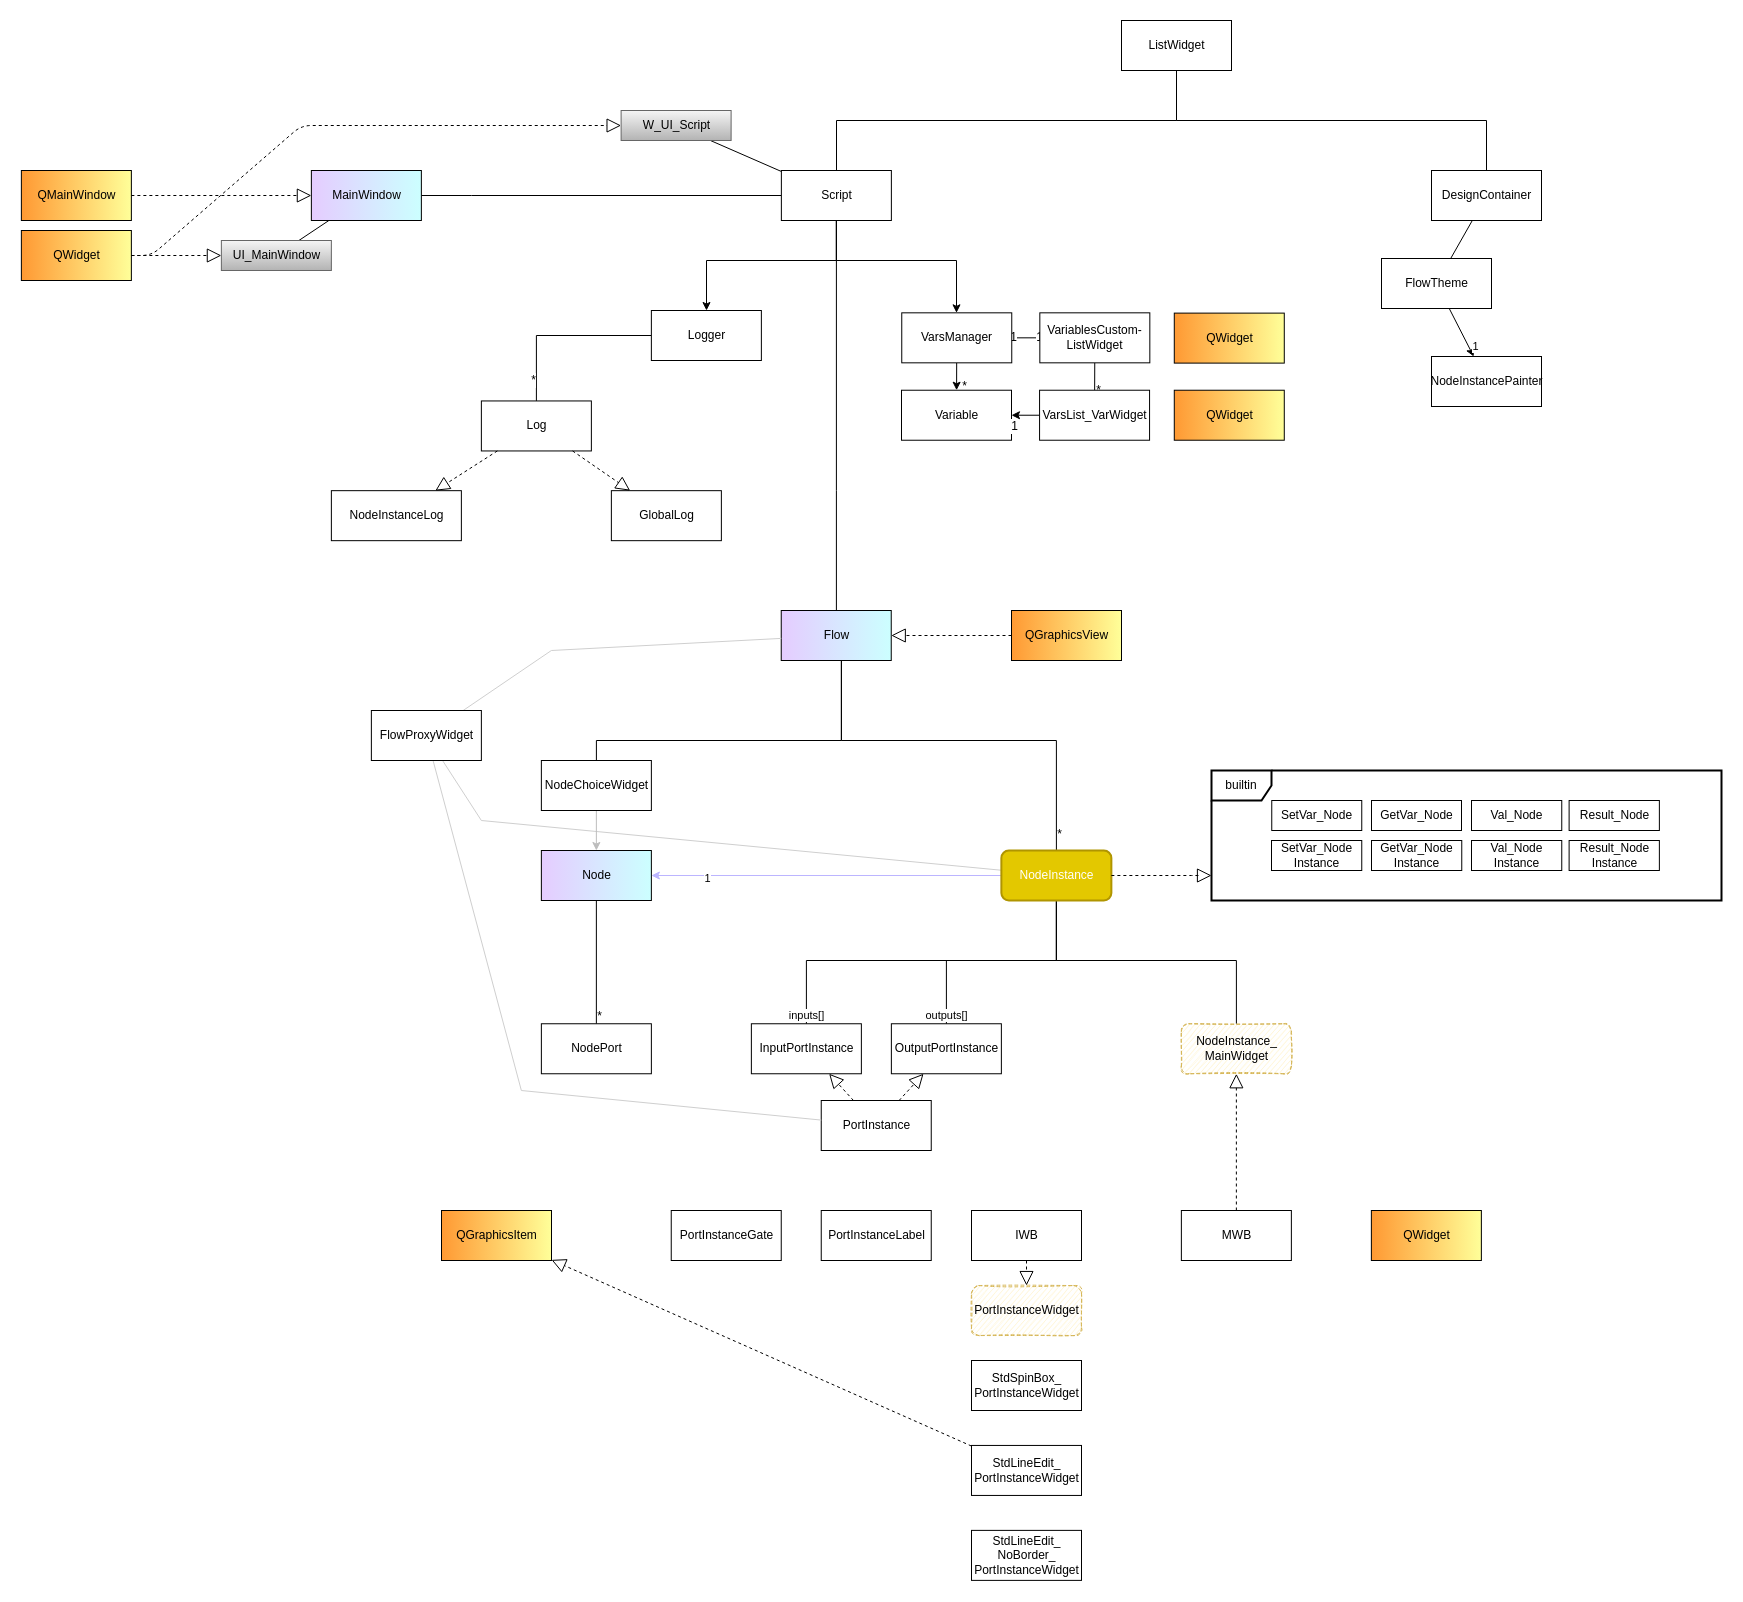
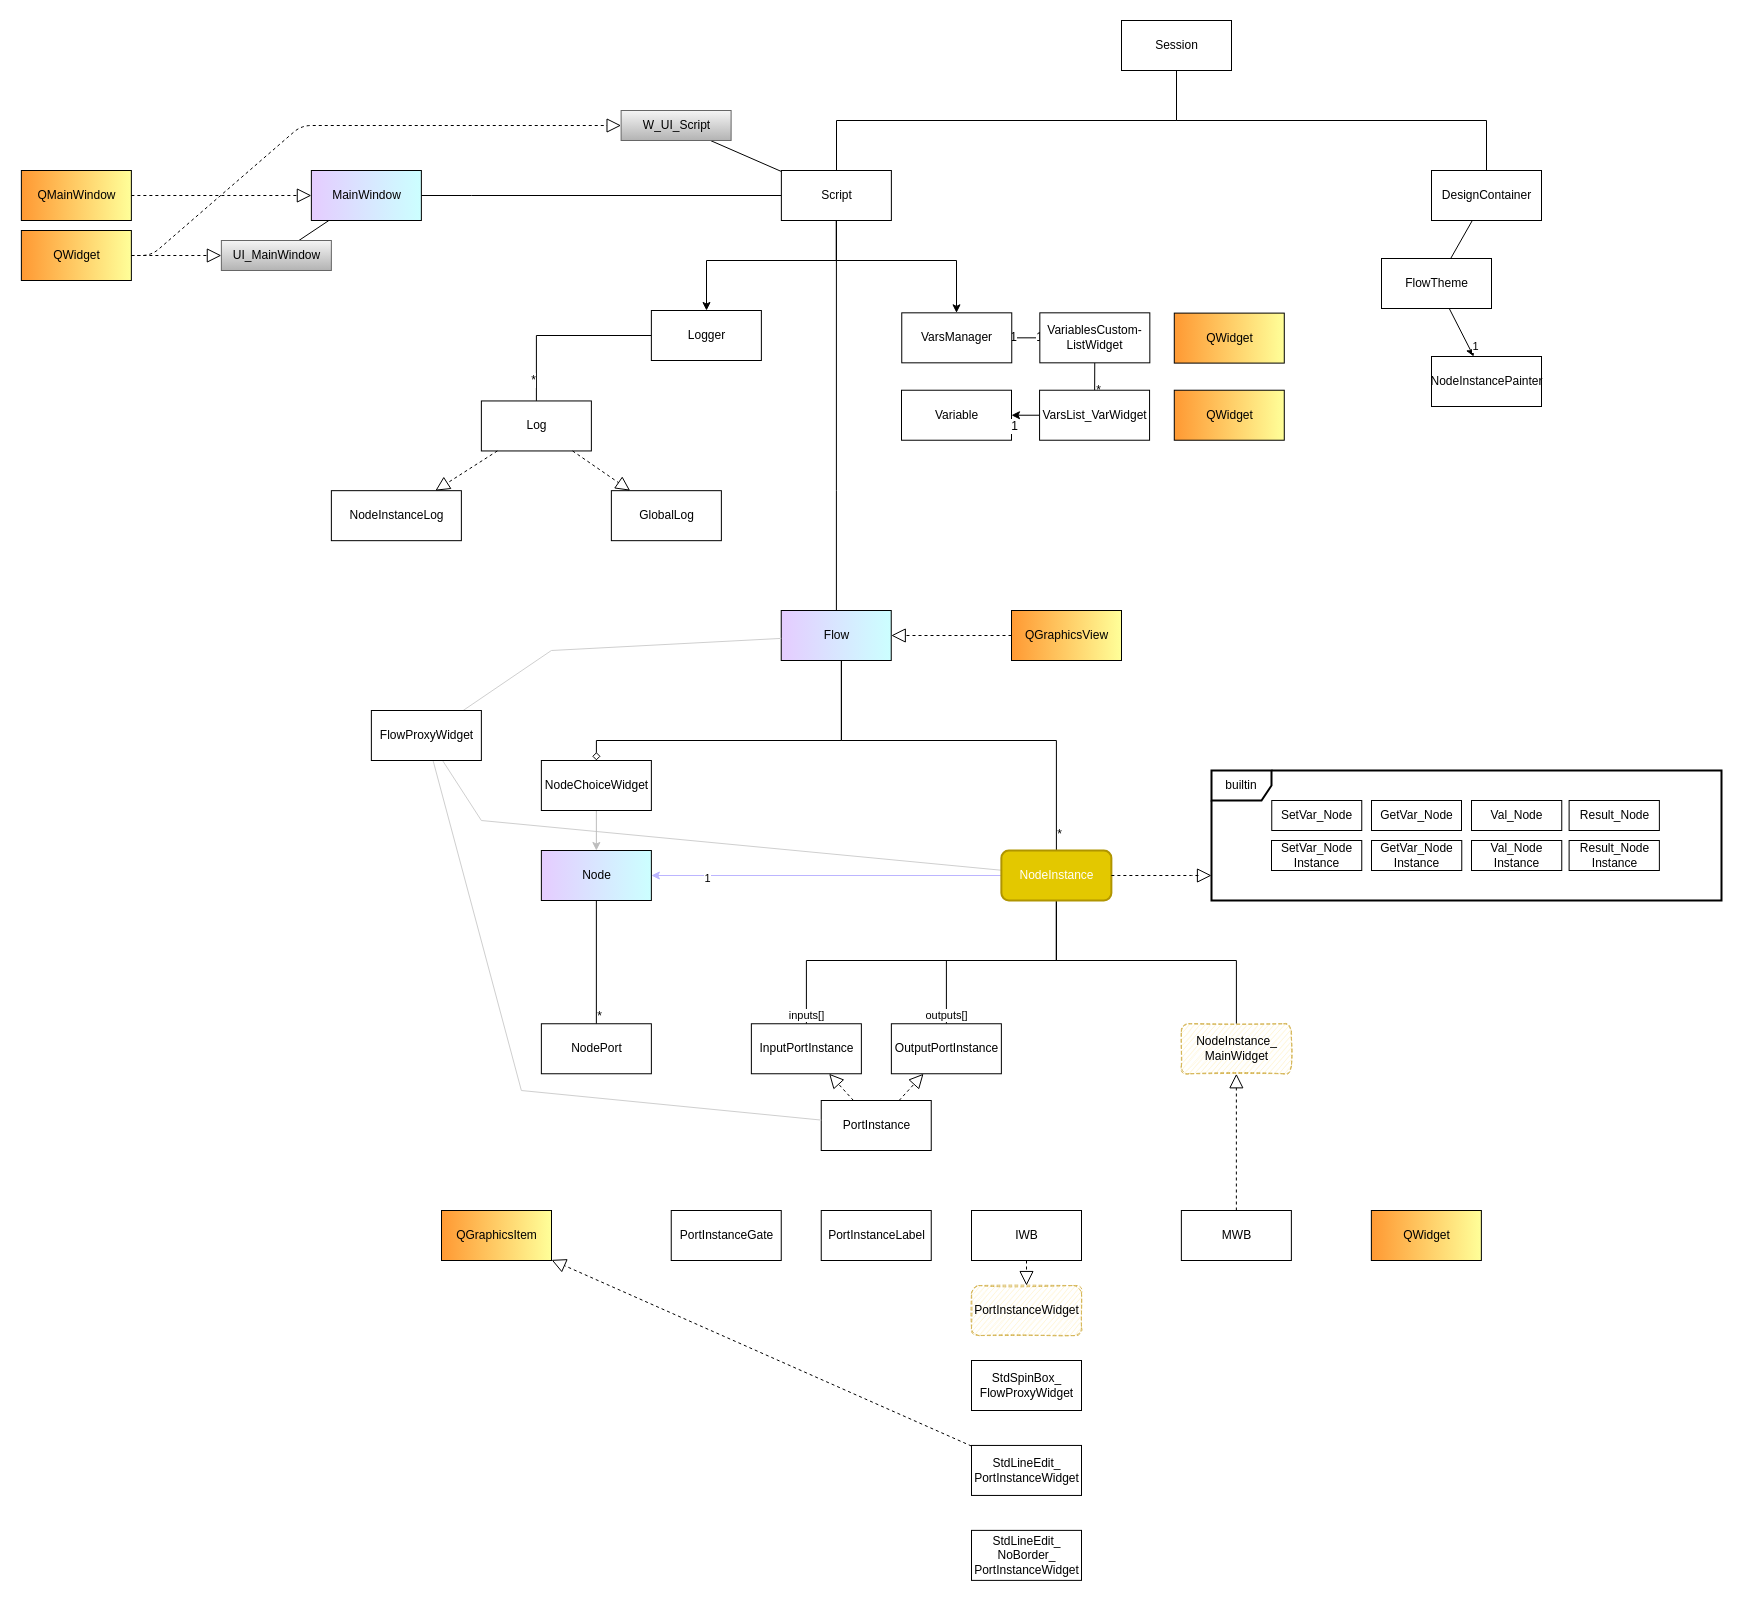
- <mxCell id="103" value="ListWidget" style="html=1;rounded=0;shadow=0;glass=0;sketch=0;strokeWidth=1;fontFamily=Helvetica;" vertex="1" parent="1"><mxGeometry x="1121" width="110" height="50" as="geometry" y="20" /></mxCell>
+ <mxCell id="103" value="Session" style="html=1;rounded=0;shadow=0;glass=0;sketch=0;strokeWidth=1;fontFamily=Helvetica;" vertex="1" parent="1"><mxGeometry x="1121" width="110" height="50" as="geometry" y="20" /></mxCell>
- <mxCell id="59" style="edgeStyle=none;rounded=0;orthogonalLoop=1;jettySize=auto;html=1;" parent="1" source="64" target="65" edge="1"><mxGeometry relative="1" as="geometry" /></mxCell>
- <mxCell id="60" value="*" style="text;html=1;align=center;verticalAlign=middle;resizable=0;points=[];labelBackgroundColor=#ffffff;" parent="59" vertex="1" connectable="0"><mxGeometry x="0.7" y="1" relative="1" as="geometry"><mxPoint x="6.26" as="offset" /></mxGeometry></mxCell>
- <mxCell id="13" style="rounded=0;orthogonalLoop=1;jettySize=auto;html=1;endArrow=none;endFill=0;fontFamily=Helvetica;edgeStyle=orthogonalEdgeStyle;" edge="1" parent="1" source="14" target="43"><mxGeometry relative="1" as="geometry"><Array as="points"><mxPoint x="840.87" y="740" /><mxPoint x="595.87" y="740" /></Array></mxGeometry></mxCell>
+ <mxCell id="13" style="rounded=0;orthogonalLoop=1;jettySize=auto;html=1;endArrow=diamond;endFill=0;fontFamily=Helvetica;edgeStyle=orthogonalEdgeStyle;" edge="1" parent="1" source="14" target="43"><mxGeometry relative="1" as="geometry"><Array as="points"><mxPoint x="840.87" y="740" /><mxPoint x="595.87" y="740" /></Array></mxGeometry></mxCell>
- <mxCell id="91" value="&lt;div&gt;StdSpinBox_&lt;/div&gt;&lt;div&gt;PortInstanceWidget&lt;/div&gt;" style="html=1;rounded=0;shadow=0;glass=0;sketch=0;" vertex="1" parent="1"><mxGeometry x="971" y="1360" width="110" height="50" as="geometry" /></mxCell>
+ <mxCell id="91" value="&lt;div&gt;StdSpinBox_&lt;/div&gt;&lt;div&gt;FlowProxyWidget&lt;/div&gt;" style="html=1;rounded=0;shadow=0;glass=0;sketch=0;" vertex="1" parent="1"><mxGeometry x="971" y="1360" width="110" height="50" as="geometry" /></mxCell>
